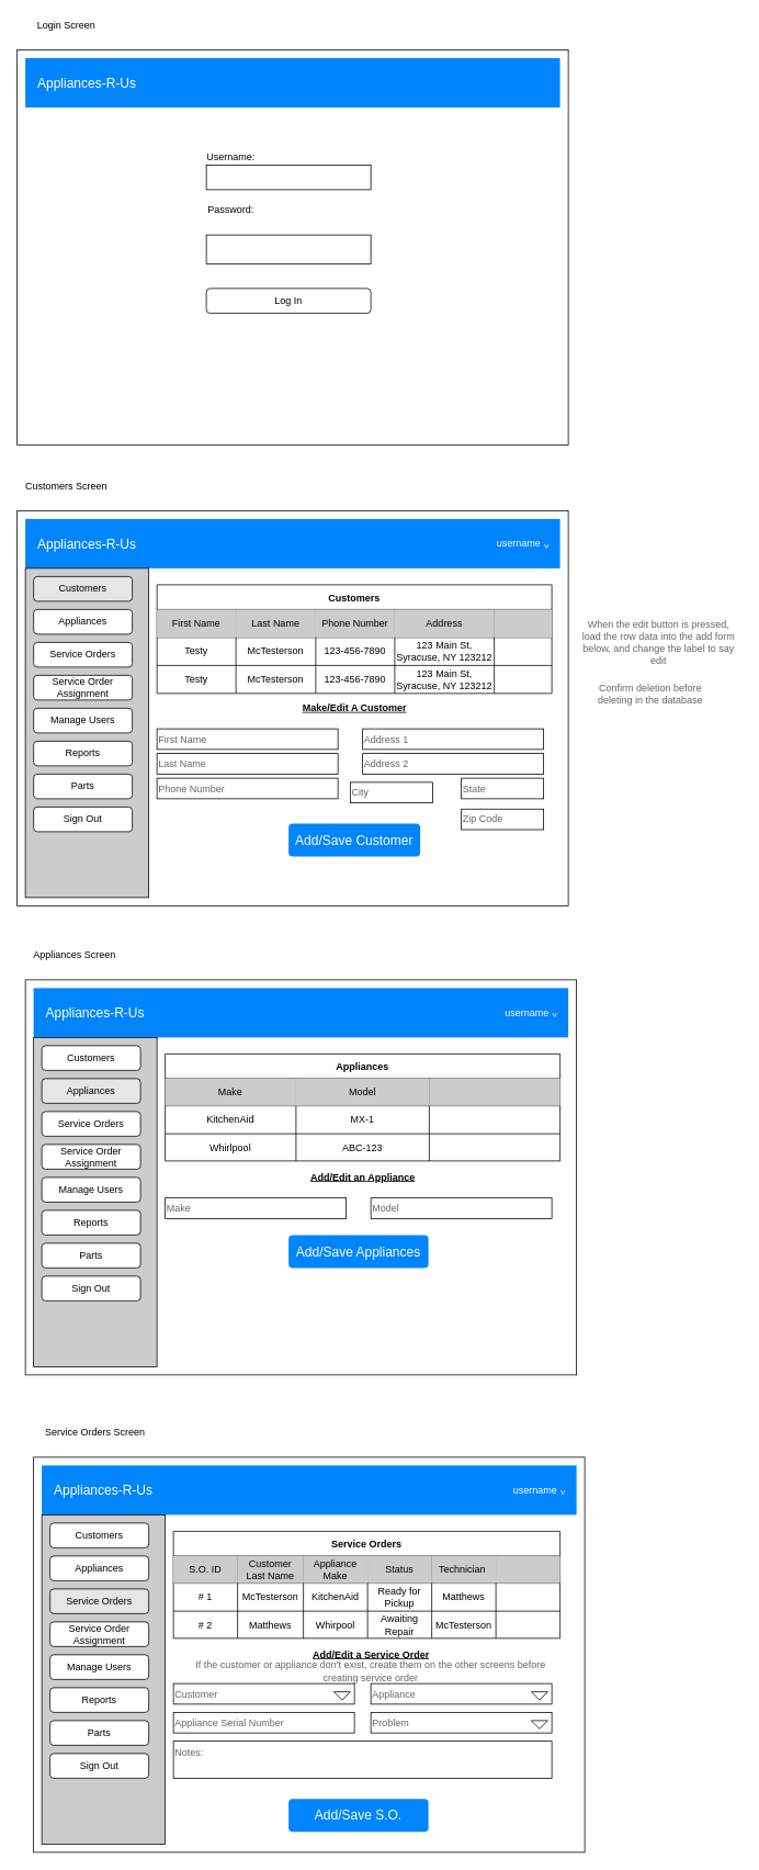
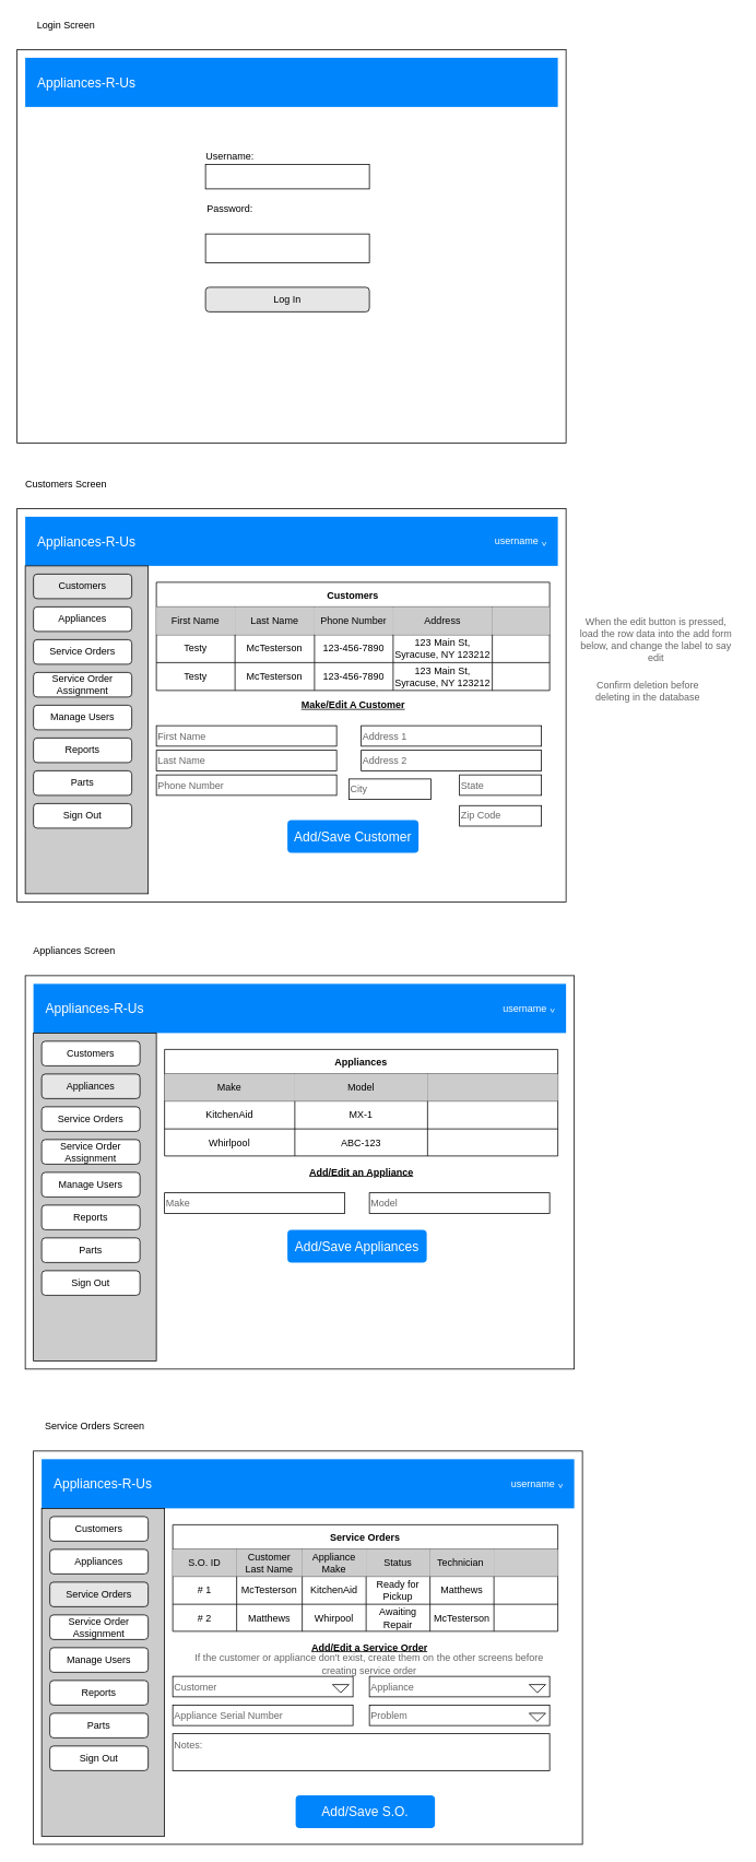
- <mxCell id="8" value="Log In" style="rounded=1;whiteSpace=wrap;html=1;" parent="1" vertex="1"><mxGeometry x="250" y="350" width="200" height="30" as="geometry" /></mxCell>
+ <mxCell id="8" value="Log In" style="rounded=1;whiteSpace=wrap;html=1;fillColor=#e6e6e6;" parent="1" vertex="1"><mxGeometry x="250" y="350" width="200" height="30" as="geometry" /></mxCell>
- <mxCell id="132" value="Add/Save S.O." style="html=1;shadow=0;dashed=0;shape=mxgraph.bootstrap.rrect;rSize=5;strokeColor=none;strokeWidth=1;fillColor=#0085FC;fontColor=#FFFFFF;whiteSpace=wrap;align=center;verticalAlign=middle;spacingLeft=0;fontStyle=0;fontSize=16;spacing=5;" vertex="1" parent="1"><mxGeometry x="350" y="2185" width="170" height="40" as="geometry" /></mxCell>
+ <mxCell id="132" value="Add/Save S.O." style="html=1;shadow=0;dashed=0;shape=mxgraph.bootstrap.rrect;rSize=5;strokeColor=none;strokeWidth=1;fillColor=#0085FC;fontColor=#FFFFFF;whiteSpace=wrap;align=center;verticalAlign=middle;spacingLeft=0;fontStyle=0;fontSize=16;spacing=5;" vertex="1" parent="1"><mxGeometry x="360" y="2190" width="170" height="40" as="geometry" /></mxCell>
